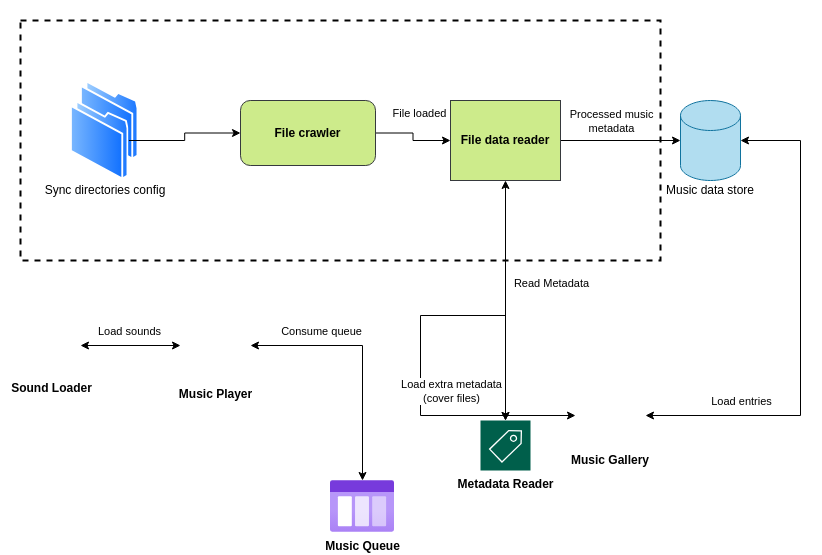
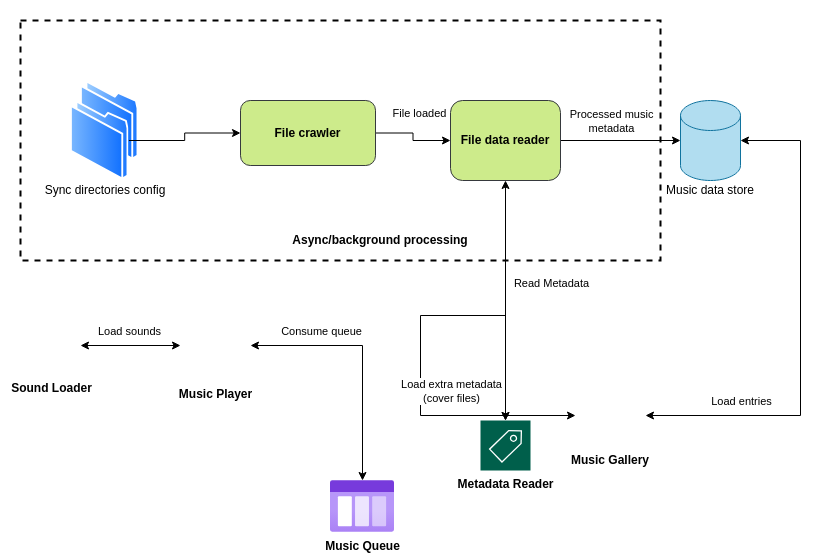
- <mxCell id="14" value="File data reader" style="whiteSpace=wrap;html=1;fillColor=#cdeb8b;strokeColor=#36393d;fontStyle=1;rounded=0;" vertex="1" parent="1"><mxGeometry x="450" y="100" width="110" height="80" as="geometry" /></mxCell>
+ <mxCell id="14" value="File data reader" style="rounded=1;whiteSpace=wrap;html=1;fillColor=#cdeb8b;strokeColor=#36393d;fontStyle=1" vertex="1" parent="1"><mxGeometry x="450" y="100" width="110" height="80" as="geometry" /></mxCell>
+ <mxCell id="17" value="Async/background processing" style="text;html=1;strokeColor=none;fillColor=none;align=center;verticalAlign=middle;whiteSpace=wrap;rounded=0;dashed=1;fontStyle=1" vertex="1" parent="1"><mxGeometry x="290" y="230" width="180" height="20" as="geometry" /></mxCell>
